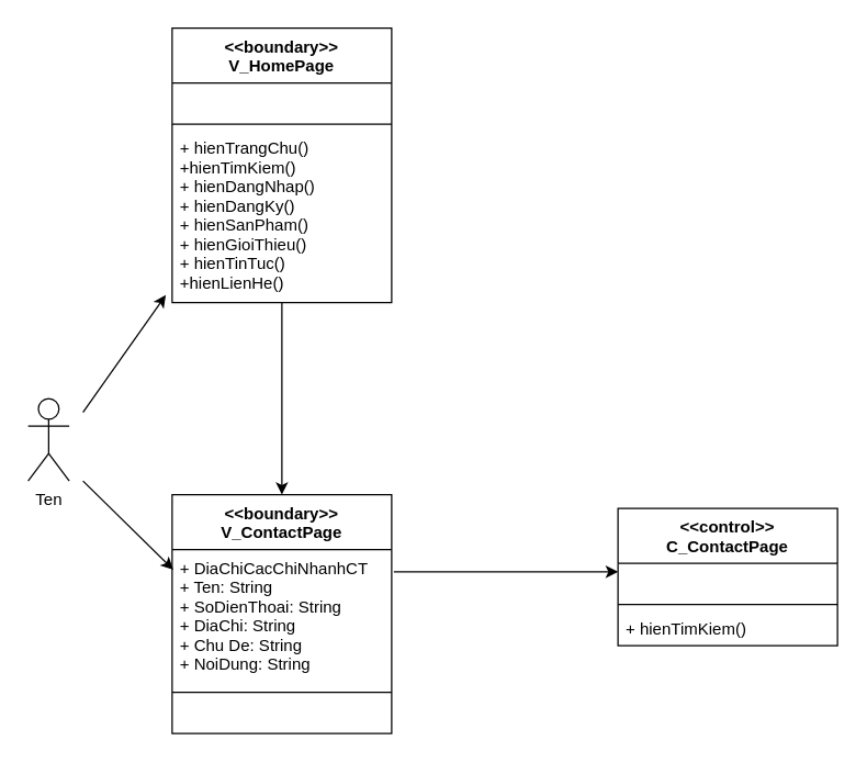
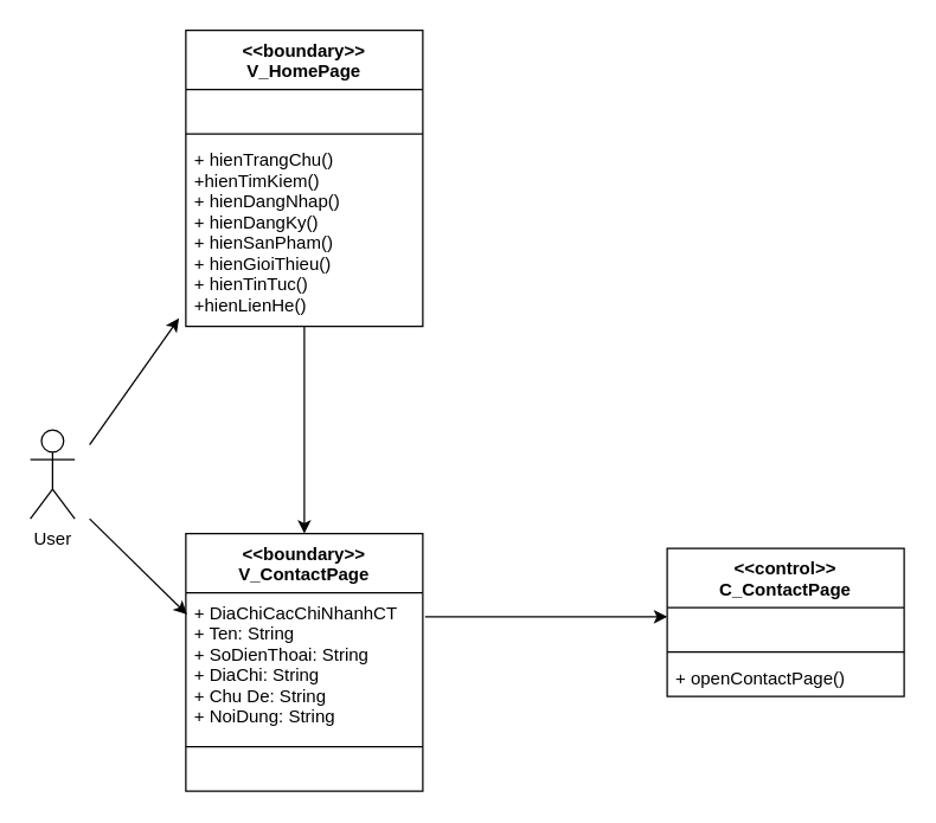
- <mxCell id="2" value="Ten" style="shape=umlActor;verticalLabelPosition=bottom;verticalAlign=top;html=1;outlineConnect=0;" parent="1" vertex="1"><mxGeometry x="20" y="290" width="30" height="60" as="geometry" /></mxCell>
+ <mxCell id="2" value="User" style="shape=umlActor;verticalLabelPosition=bottom;verticalAlign=top;html=1;outlineConnect=0;" parent="1" vertex="1"><mxGeometry x="20" y="290" width="30" height="60" as="geometry" /></mxCell>
- <mxCell id="10" value="+ hienTimKiem()" style="text;strokeColor=none;fillColor=none;align=left;verticalAlign=top;spacingLeft=4;spacingRight=4;overflow=hidden;rotatable=0;points=[[0,0.5],[1,0.5]];portConstraint=eastwest;" parent="7" vertex="1"><mxGeometry y="74" width="160" height="26" as="geometry" /></mxCell>
+ <mxCell id="10" value="+ openContactPage()" style="text;strokeColor=none;fillColor=none;align=left;verticalAlign=top;spacingLeft=4;spacingRight=4;overflow=hidden;rotatable=0;points=[[0,0.5],[1,0.5]];portConstraint=eastwest;" parent="7" vertex="1"><mxGeometry y="74" width="160" height="26" as="geometry" /></mxCell>
